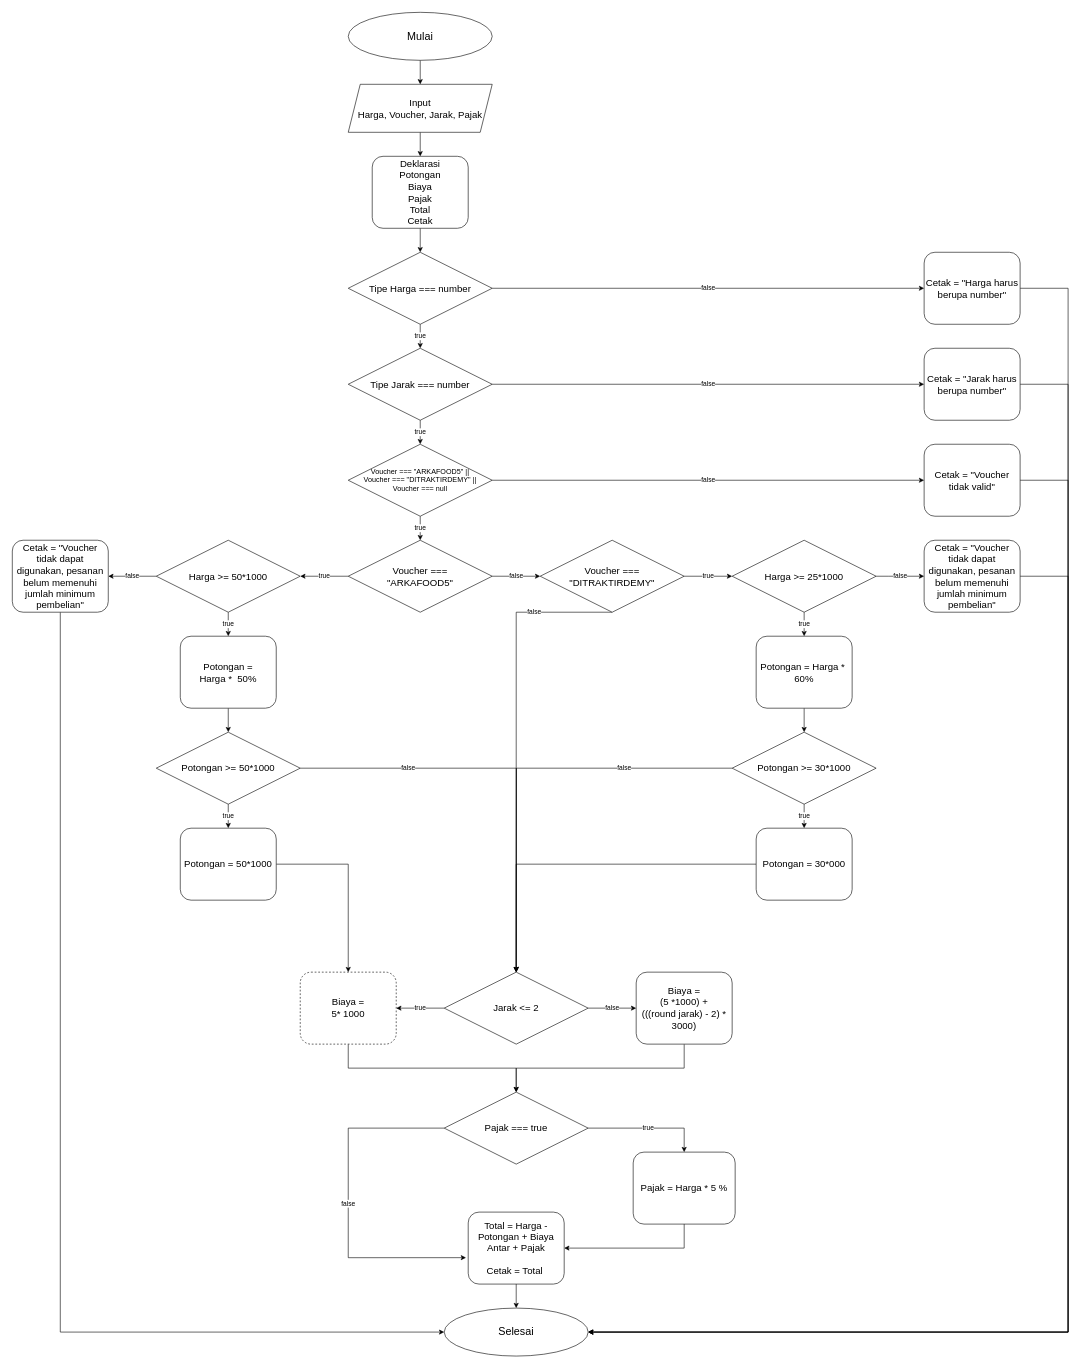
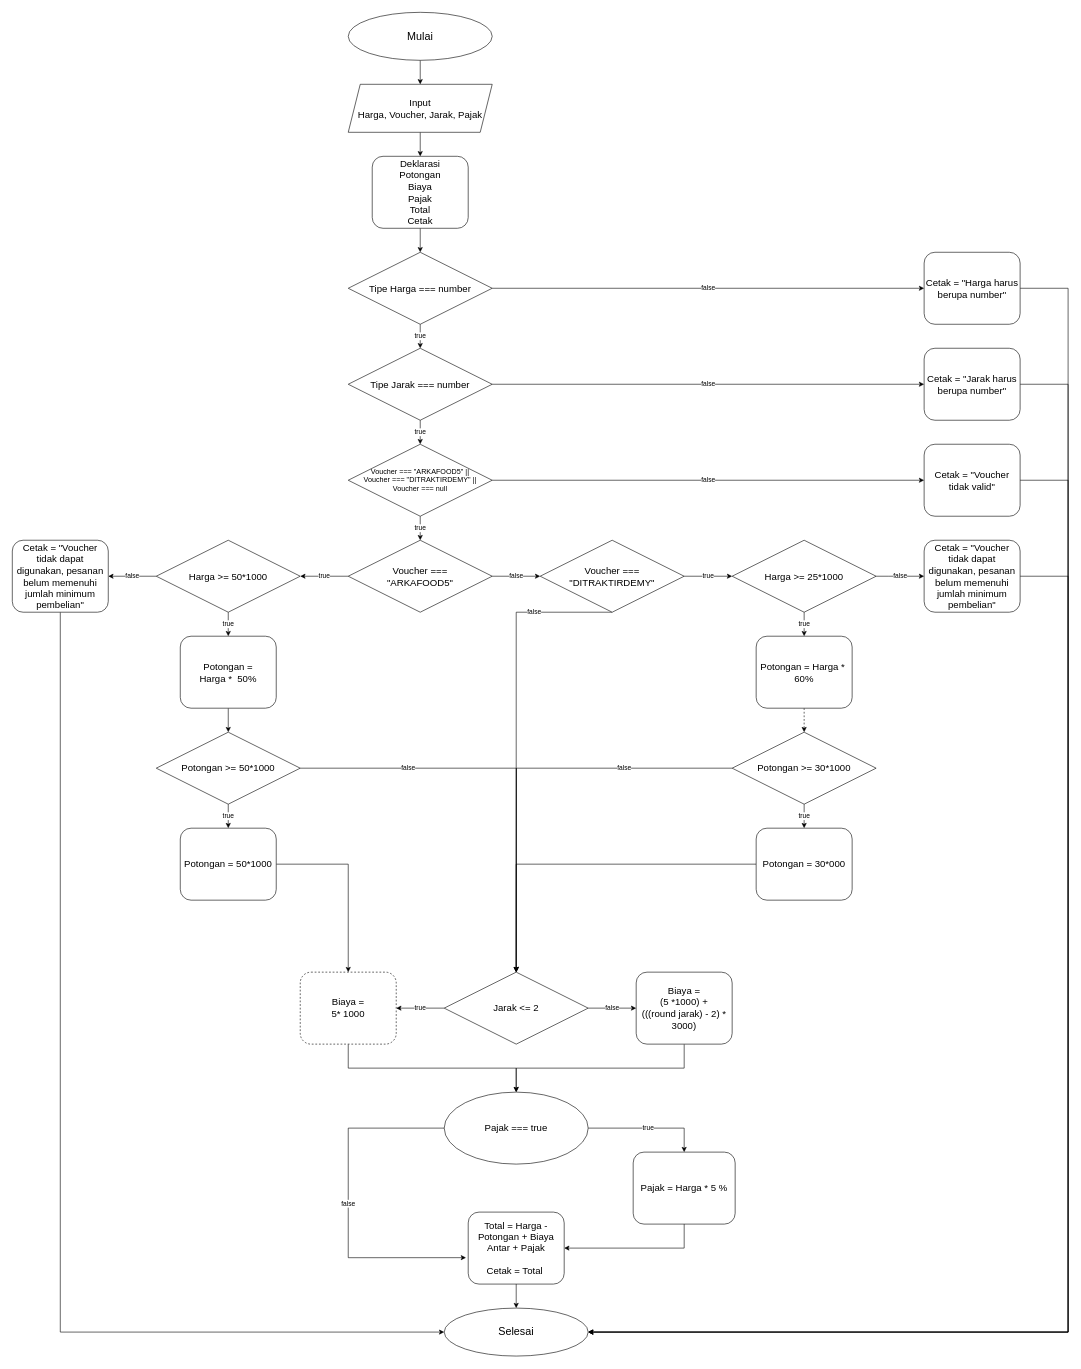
- <mxCell id="36" style="edgeStyle=orthogonalEdgeStyle;rounded=0;orthogonalLoop=1;jettySize=auto;html=1;entryX=0.5;entryY=0;entryDx=0;entryDy=0;" edge="1" parent="1" source="37" target="41"><mxGeometry relative="1" as="geometry" /></mxCell>
+ <mxCell id="36" style="edgeStyle=orthogonalEdgeStyle;rounded=0;orthogonalLoop=1;jettySize=auto;html=1;entryX=0.5;entryY=0;entryDx=0;entryDy=0;dashed=1;" edge="1" parent="1" source="37" target="41"><mxGeometry relative="1" as="geometry" /></mxCell>
- <mxCell id="55" value="&lt;font style=&quot;font-size: 16px&quot;&gt;Pajak === true&lt;/font&gt;" style="rhombus;whiteSpace=wrap;html=1;" vertex="1" parent="1"><mxGeometry x="740" y="1820" width="240" height="120" as="geometry" /></mxCell>
+ <mxCell id="55" value="&lt;font style=&quot;font-size: 16px&quot;&gt;Pajak === true&lt;/font&gt;" style="ellipse;whiteSpace=wrap;html=1;" vertex="1" parent="1"><mxGeometry x="740" y="1820" width="240" height="120" as="geometry" /></mxCell>
